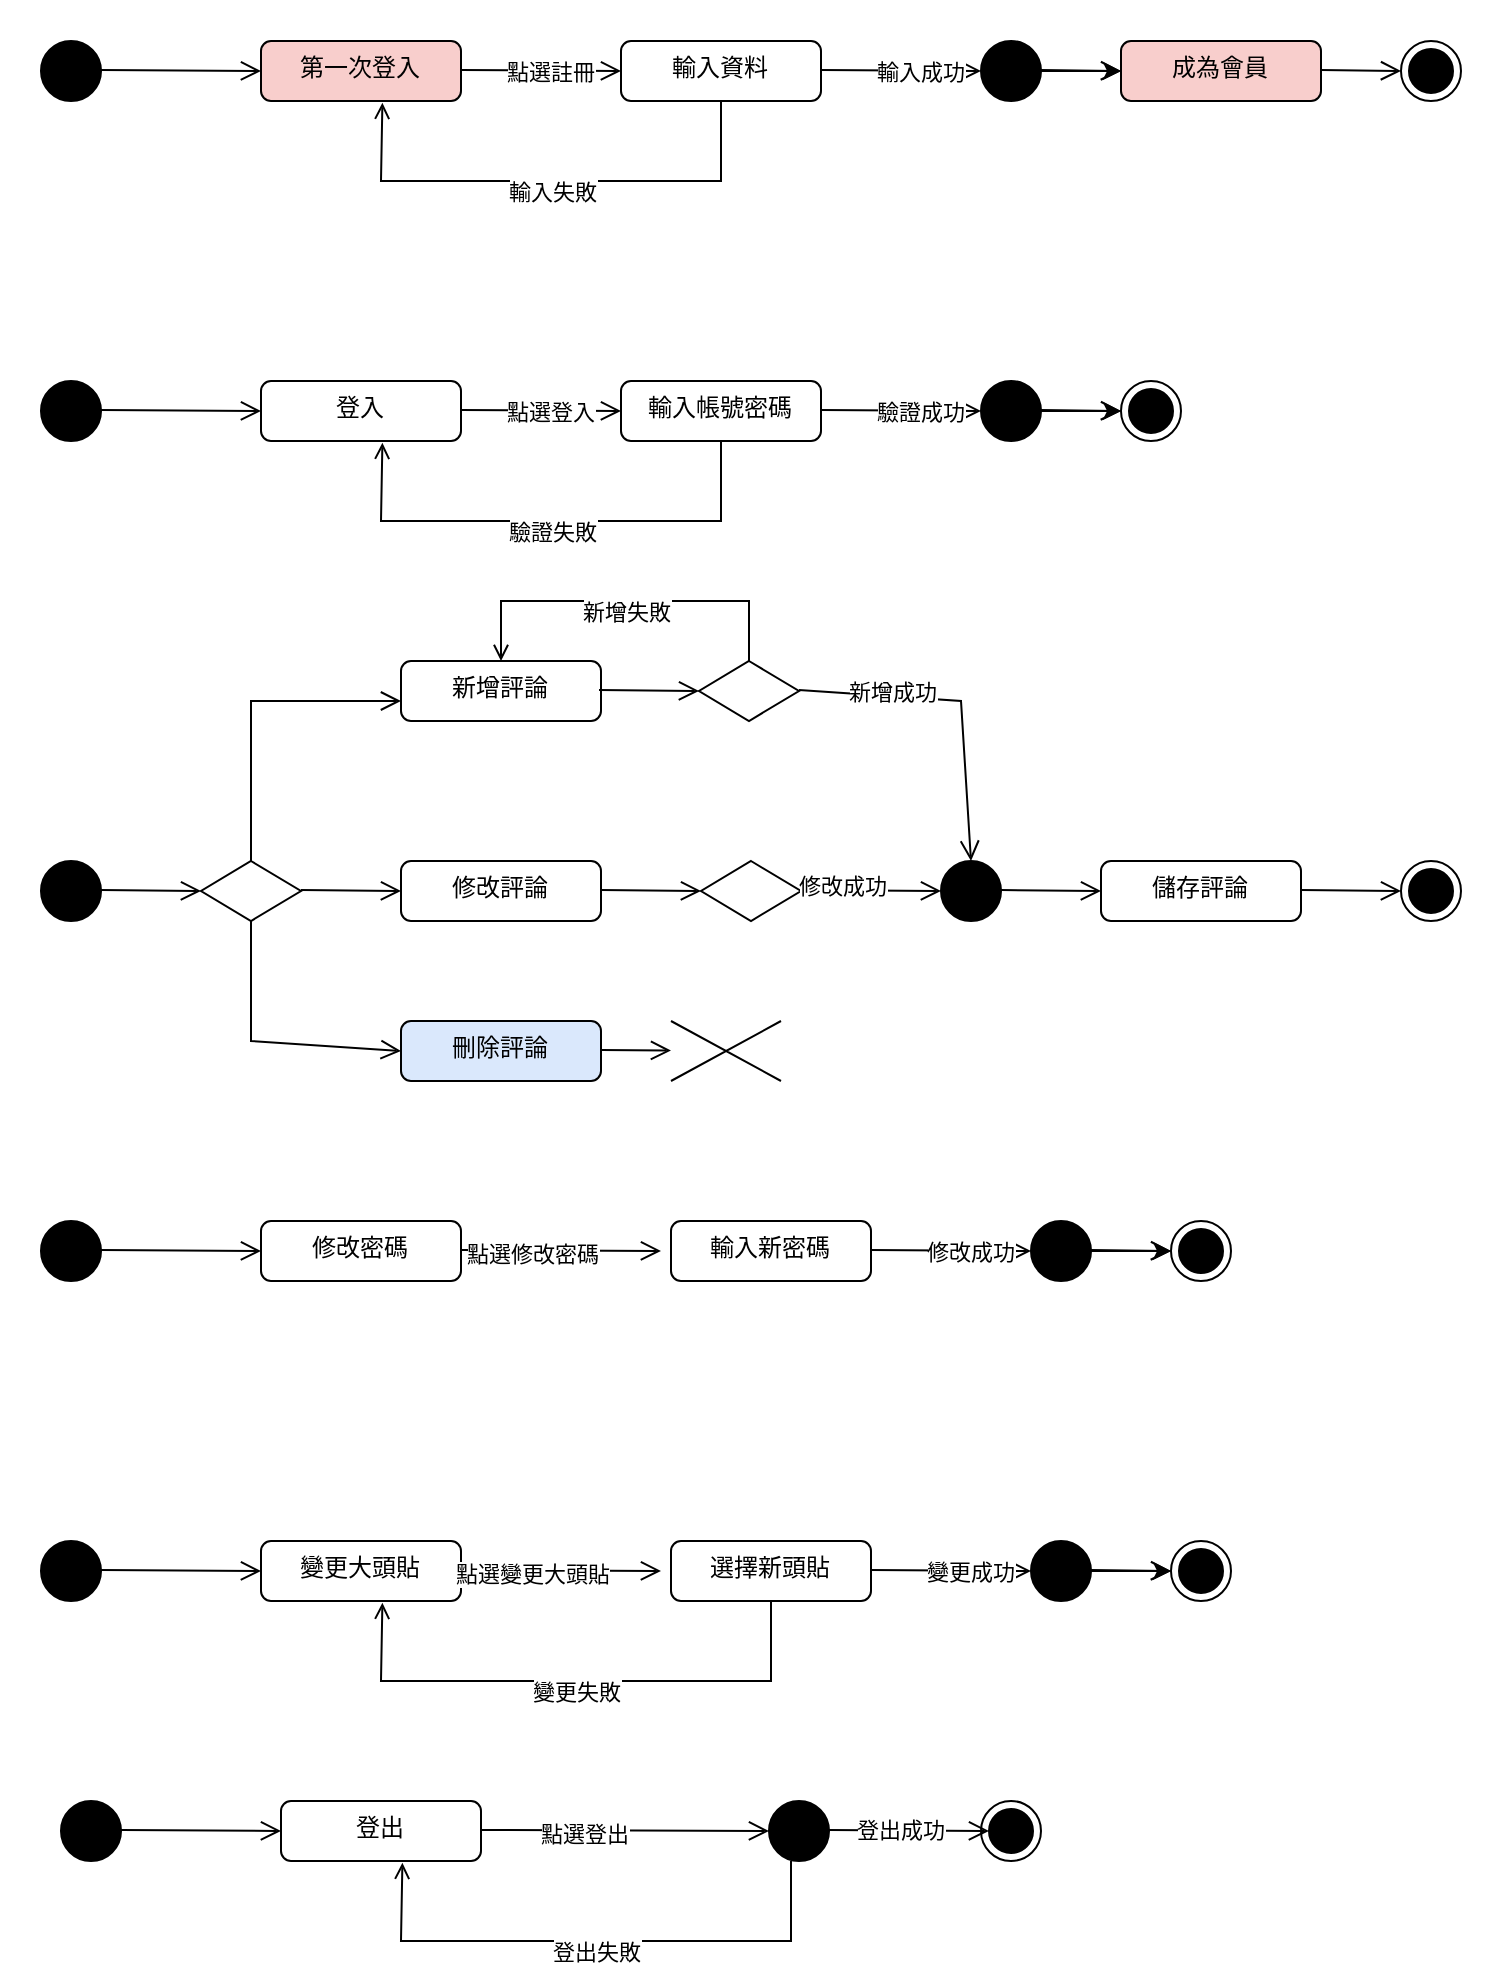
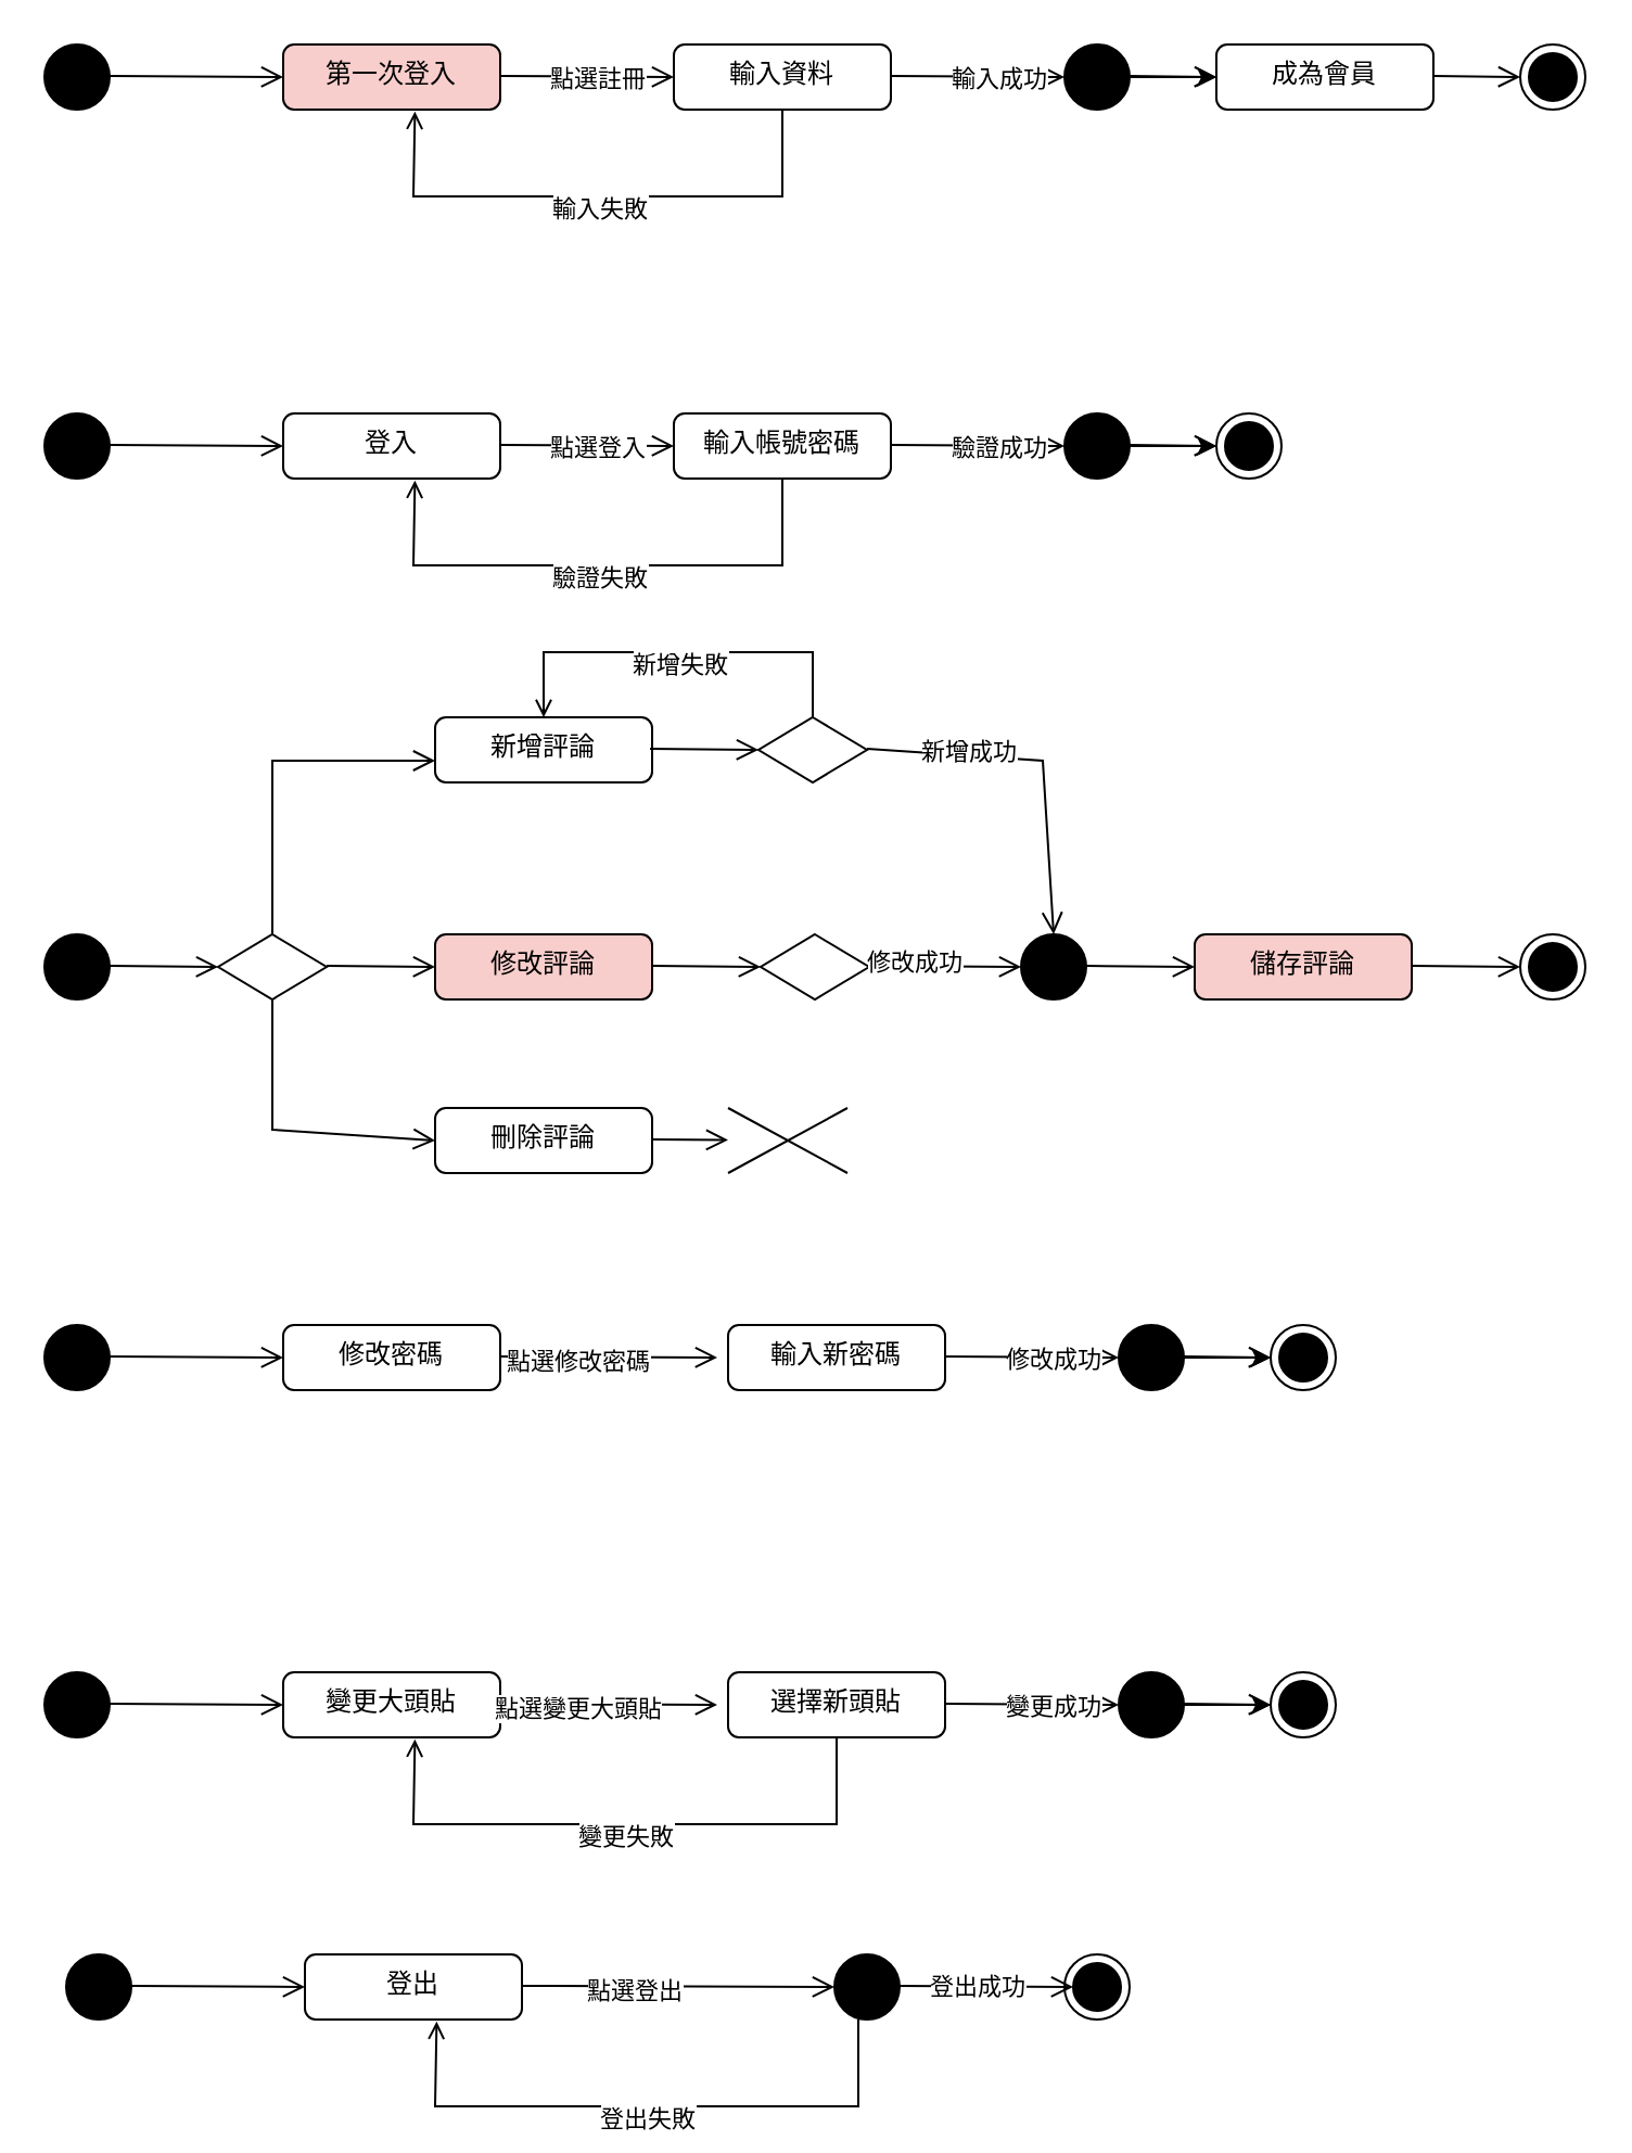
- <mxCell id="15" value="成為會員" style="html=1;align=center;verticalAlign=top;rounded=1;absoluteArcSize=1;arcSize=10;dashed=0;whiteSpace=wrap;fillColor=#f8cecc;" vertex="1" parent="1"><mxGeometry x="560" y="20" width="100" height="30" as="geometry" /></mxCell>
+ <mxCell id="15" value="成為會員" style="html=1;align=center;verticalAlign=top;rounded=1;absoluteArcSize=1;arcSize=10;dashed=0;whiteSpace=wrap;" vertex="1" parent="1"><mxGeometry x="560" y="20" width="100" height="30" as="geometry" /></mxCell>
- <mxCell id="38" value="修改評論" style="html=1;align=center;verticalAlign=top;rounded=1;absoluteArcSize=1;arcSize=10;dashed=0;whiteSpace=wrap;" vertex="1" parent="1"><mxGeometry x="200" y="430" width="100" height="30" as="geometry" /></mxCell>
+ <mxCell id="38" value="修改評論" style="html=1;align=center;verticalAlign=top;rounded=1;absoluteArcSize=1;arcSize=10;dashed=0;whiteSpace=wrap;fillColor=#f8cecc;" vertex="1" parent="1"><mxGeometry x="200" y="430" width="100" height="30" as="geometry" /></mxCell>
- <mxCell id="49" value="儲存評論" style="html=1;align=center;verticalAlign=top;rounded=1;absoluteArcSize=1;arcSize=10;dashed=0;whiteSpace=wrap;" vertex="1" parent="1"><mxGeometry x="550" y="430" width="100" height="30" as="geometry" /></mxCell>
+ <mxCell id="49" value="儲存評論" style="html=1;align=center;verticalAlign=top;rounded=1;absoluteArcSize=1;arcSize=10;dashed=0;whiteSpace=wrap;fillColor=#f8cecc;" vertex="1" parent="1"><mxGeometry x="550" y="430" width="100" height="30" as="geometry" /></mxCell>
- <mxCell id="39" value="刪除評論" style="html=1;align=center;verticalAlign=top;rounded=1;absoluteArcSize=1;arcSize=10;dashed=0;whiteSpace=wrap;fillColor=#dae8fc;" vertex="1" parent="1"><mxGeometry x="200" y="510" width="100" height="30" as="geometry" /></mxCell>
+ <mxCell id="39" value="刪除評論" style="html=1;align=center;verticalAlign=top;rounded=1;absoluteArcSize=1;arcSize=10;dashed=0;whiteSpace=wrap;" vertex="1" parent="1"><mxGeometry x="200" y="510" width="100" height="30" as="geometry" /></mxCell>
